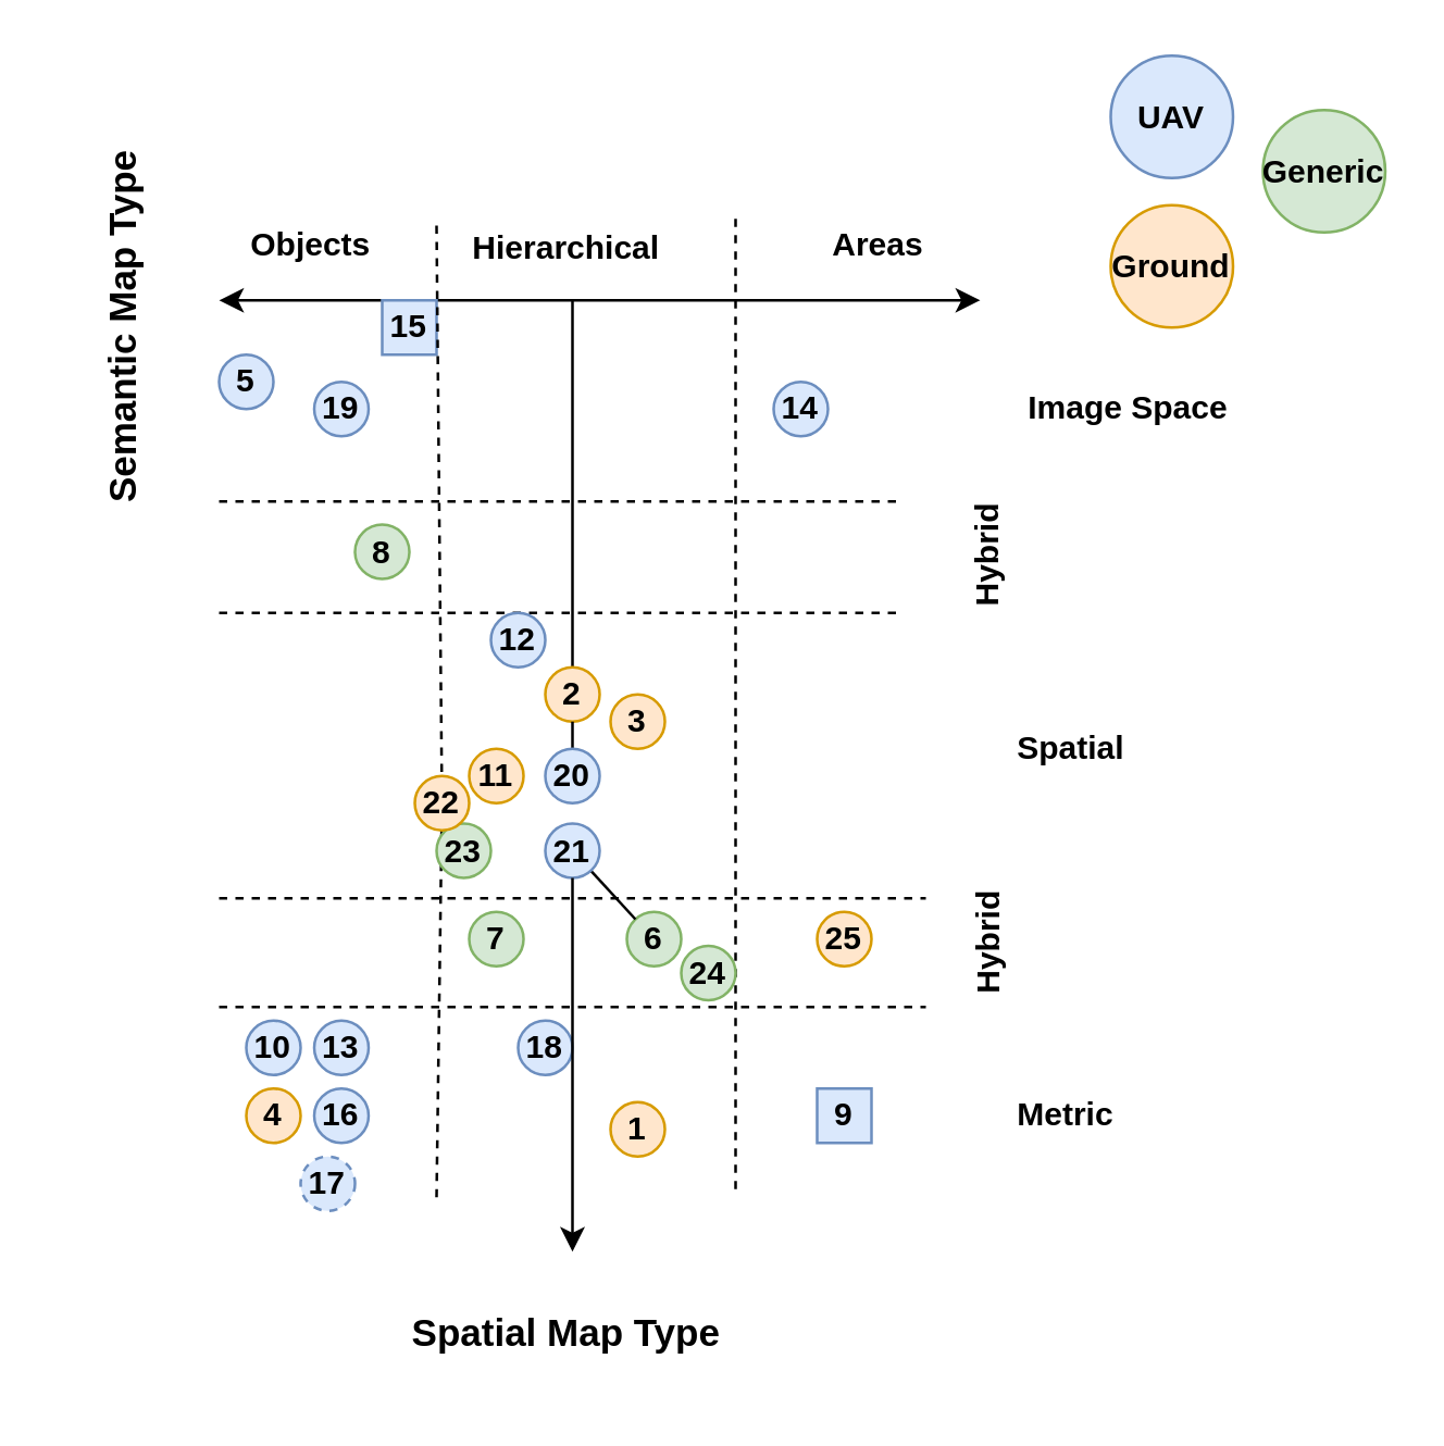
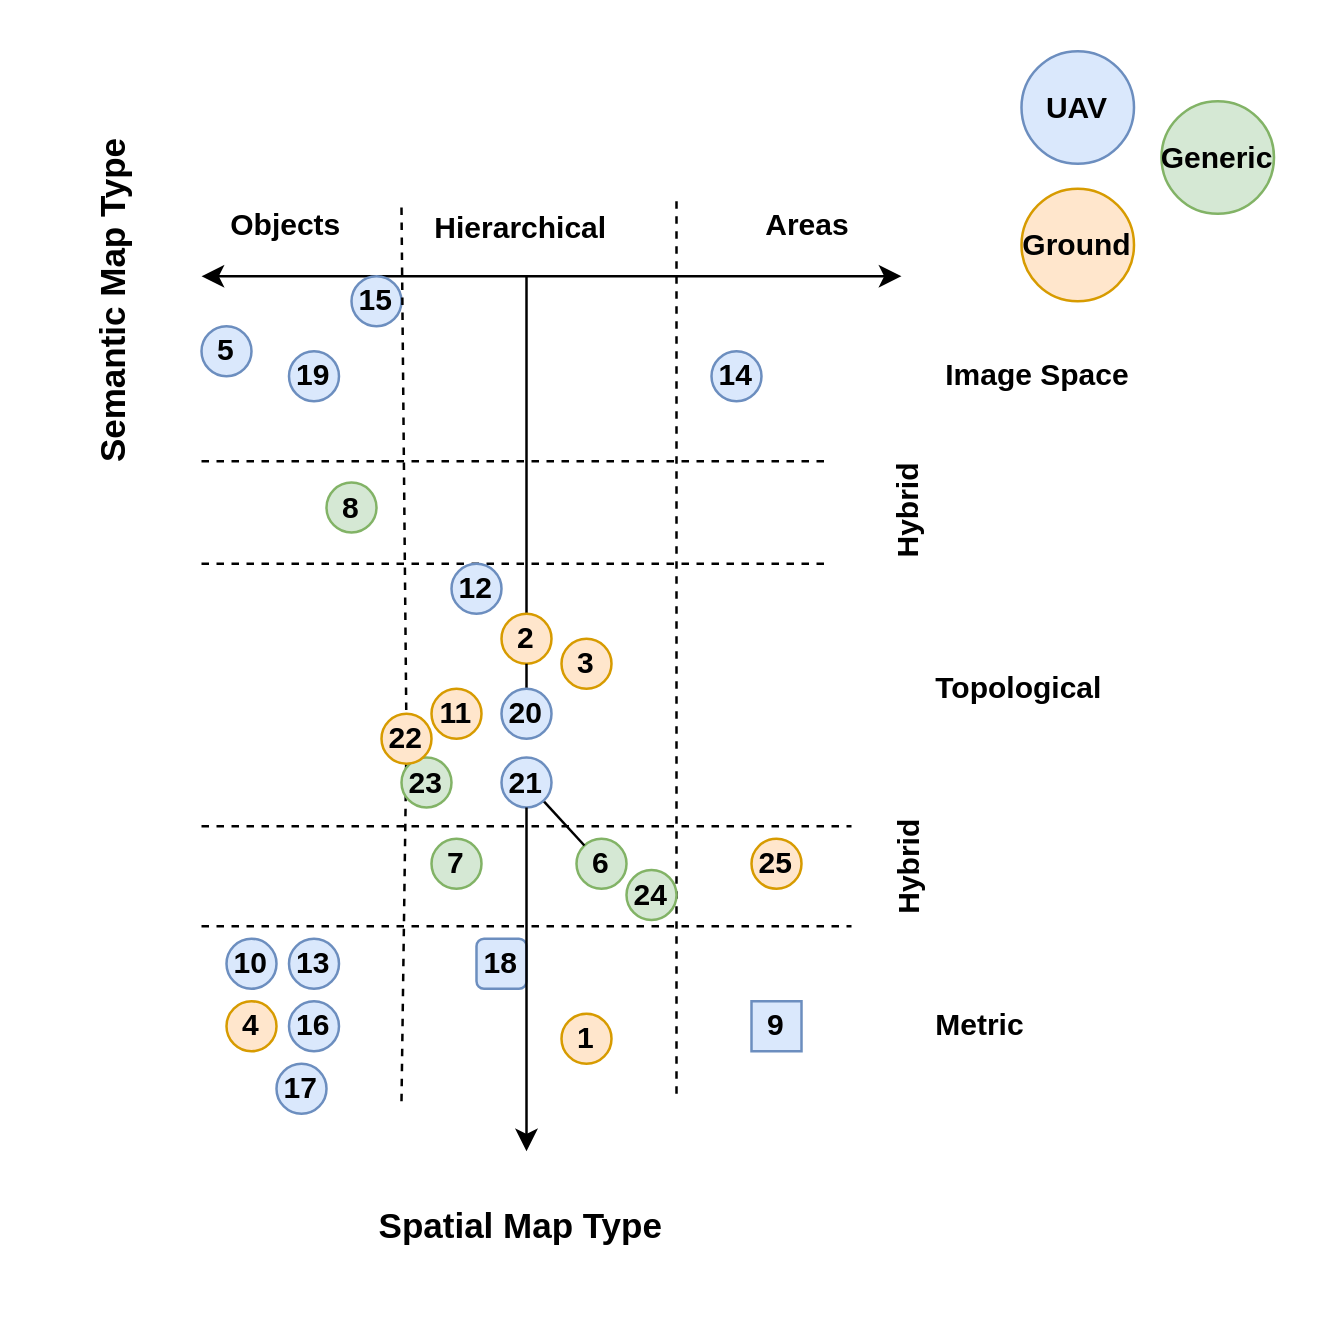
- <mxCell id="35" value="15" style="whiteSpace=wrap;html=1;aspect=fixed;fontSize=12;align=center;fontStyle=1;fillColor=#dae8fc;strokeColor=#6c8ebf;rounded=0;" vertex="1" parent="1"><mxGeometry x="140" y="110" width="20" height="20" as="geometry" /></mxCell>
+ <mxCell id="35" value="15" style="ellipse;whiteSpace=wrap;html=1;aspect=fixed;fontSize=12;align=center;fontStyle=1;fillColor=#dae8fc;strokeColor=#6c8ebf;" vertex="1" parent="1"><mxGeometry x="140" y="110" width="20" height="20" as="geometry" /></mxCell>
- <mxCell id="5" value="Spatial" style="text;html=1;strokeColor=none;fillColor=none;align=left;verticalAlign=middle;whiteSpace=wrap;rounded=0;fontSize=12;fontStyle=1" vertex="1" parent="1"><mxGeometry x="372" y="255" width="76" height="40" as="geometry" /></mxCell>
+ <mxCell id="5" value="Topological" style="text;html=1;strokeColor=none;fillColor=none;align=left;verticalAlign=middle;whiteSpace=wrap;rounded=0;fontSize=12;fontStyle=1" vertex="1" parent="1"><mxGeometry x="372" y="255" width="76" height="40" as="geometry" /></mxCell>
- <mxCell id="34" value="18" style="ellipse;whiteSpace=wrap;html=1;aspect=fixed;fontSize=12;align=center;fontStyle=1;fillColor=#dae8fc;strokeColor=#6c8ebf;" vertex="1" parent="1"><mxGeometry x="190" y="375" width="20" height="20" as="geometry" /></mxCell>
+ <mxCell id="34" value="18" style="whiteSpace=wrap;html=1;aspect=fixed;fontSize=12;align=center;fontStyle=1;fillColor=#dae8fc;strokeColor=#6c8ebf;rounded=1;" vertex="1" parent="1"><mxGeometry x="190" y="375" width="20" height="20" as="geometry" /></mxCell>
- <mxCell id="40" value="17" style="ellipse;whiteSpace=wrap;html=1;aspect=fixed;fontSize=12;align=center;fontStyle=1;fillColor=#dae8fc;strokeColor=#6c8ebf;dashed=1;" vertex="1" parent="1"><mxGeometry x="110" y="425" width="20" height="20" as="geometry" /></mxCell>
+ <mxCell id="40" value="17" style="ellipse;whiteSpace=wrap;html=1;aspect=fixed;fontSize=12;align=center;fontStyle=1;fillColor=#dae8fc;strokeColor=#6c8ebf;" vertex="1" parent="1"><mxGeometry x="110" y="425" width="20" height="20" as="geometry" /></mxCell>
